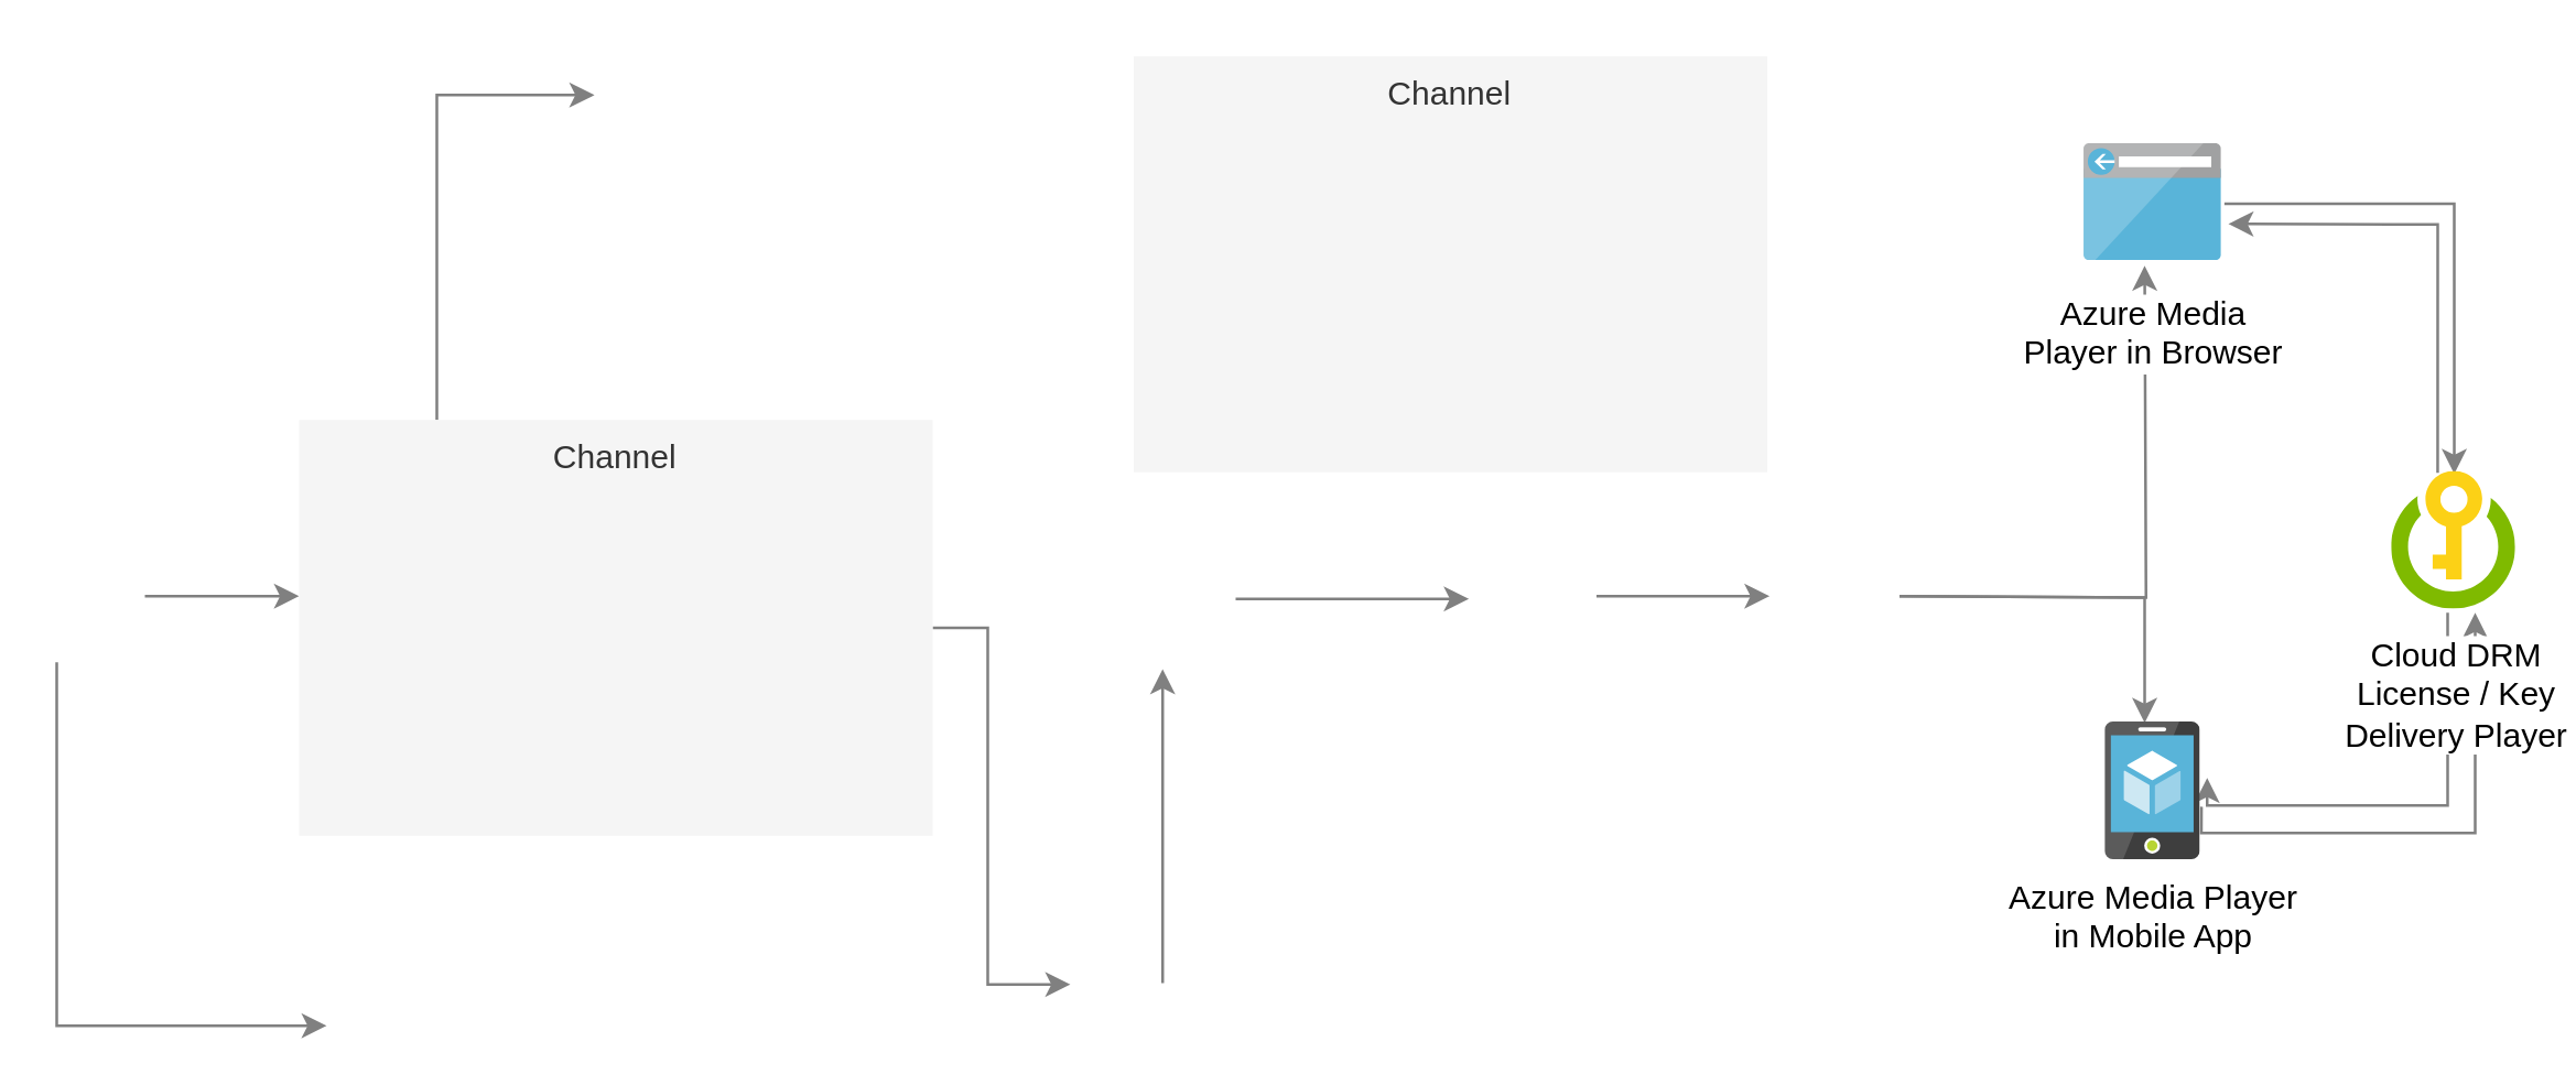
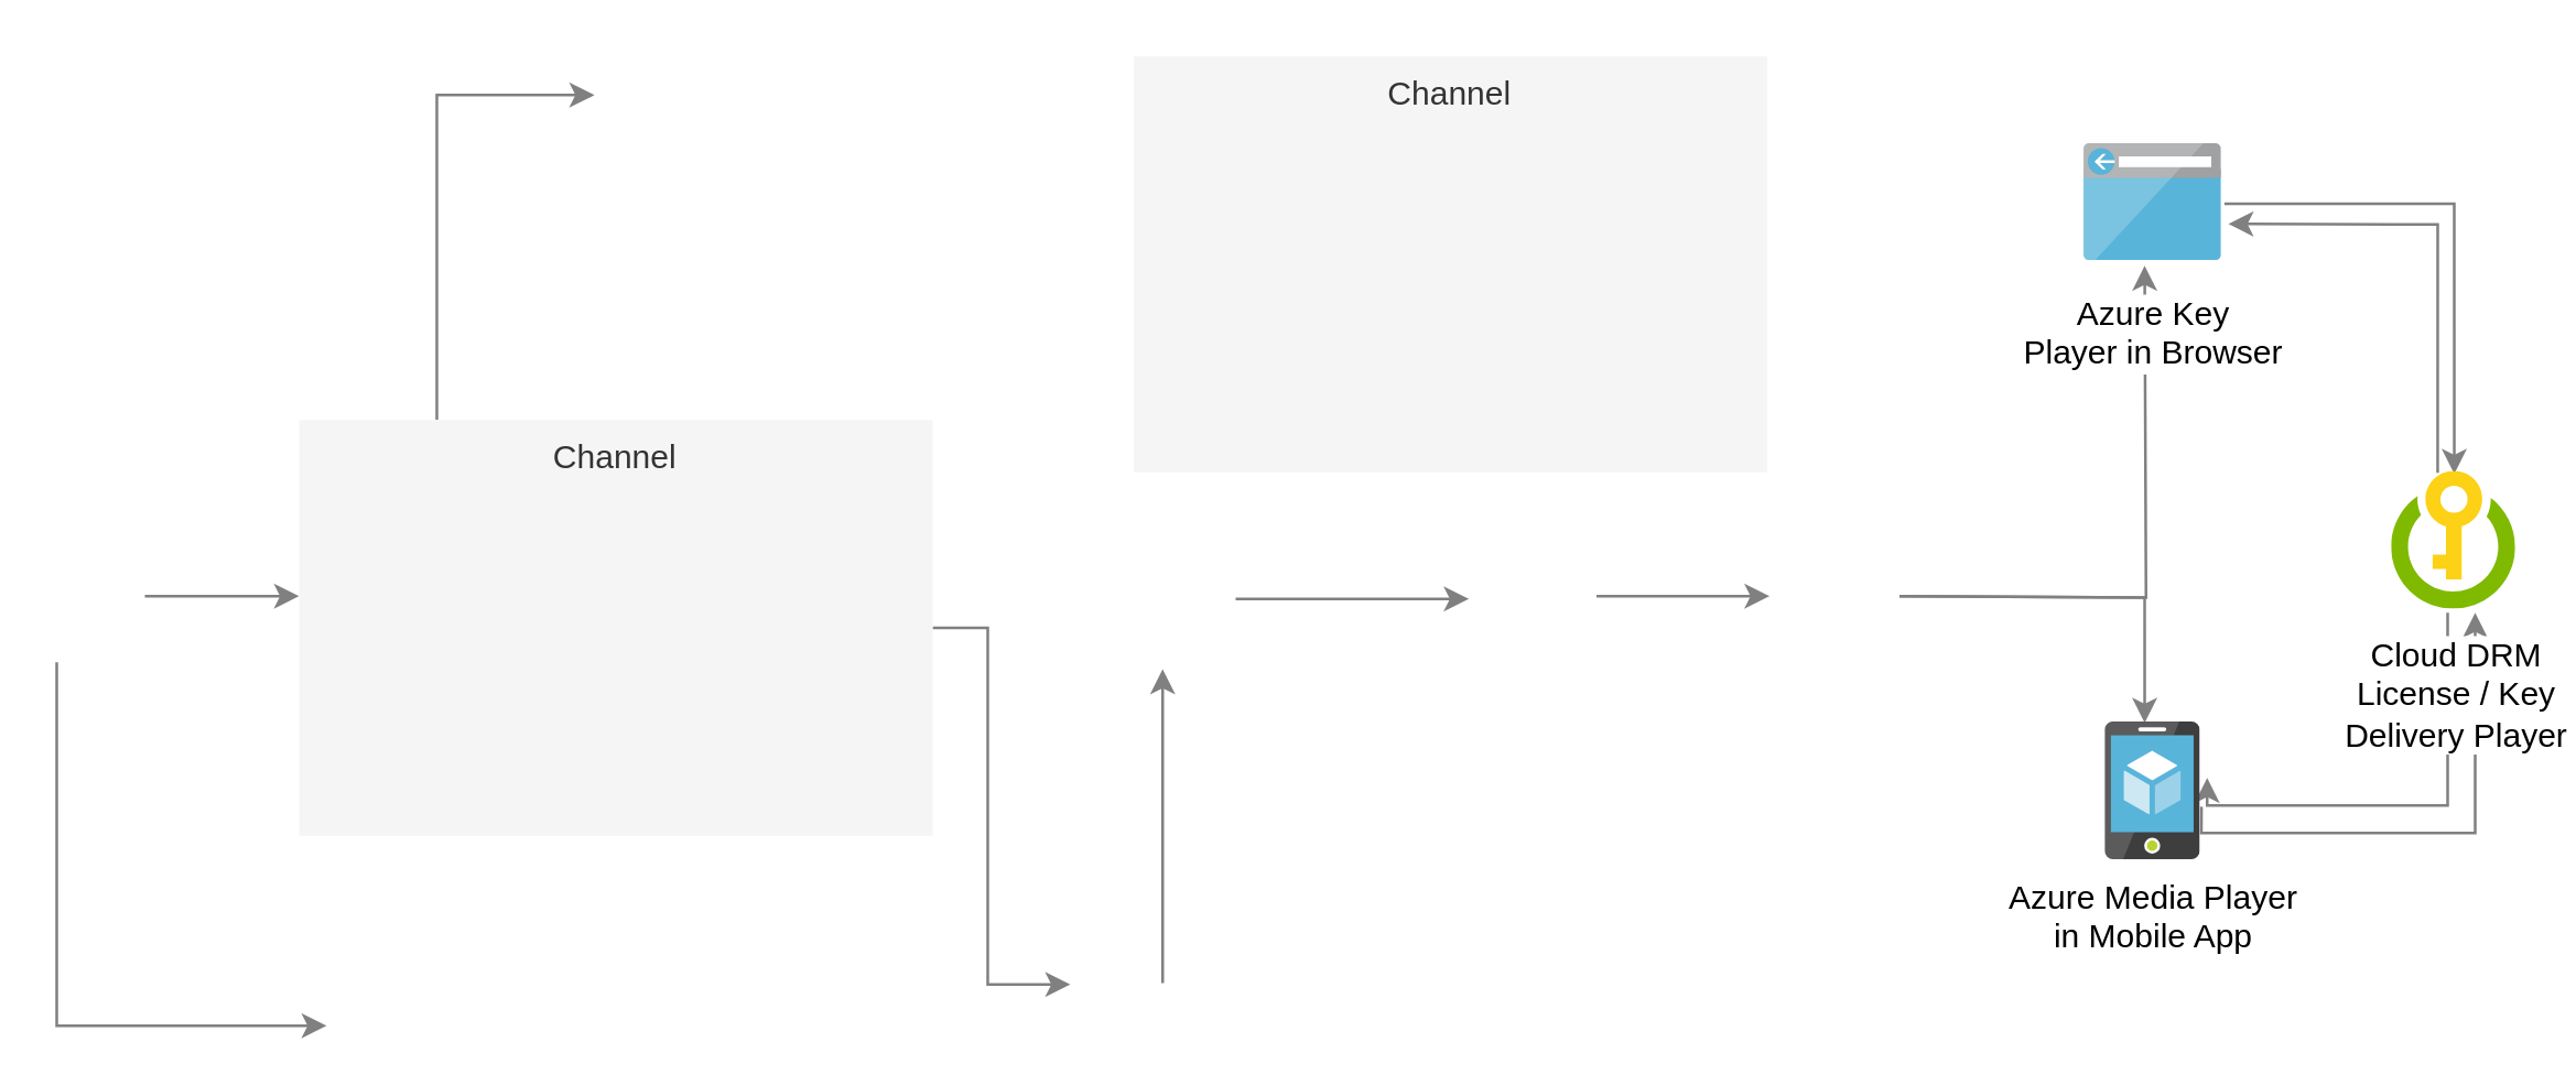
- <mxCell id="16" value="Azure Media&lt;br&gt;Player in Browser&lt;br&gt;" style="aspect=fixed;html=1;perimeter=none;align=center;shadow=0;dashed=0;image;fontSize=12;image=img/lib/mscae/Browser.svg;spacingTop=5;" parent="1" vertex="1"><mxGeometry x="756.25" y="52" width="50" height="42.5" as="geometry" /></mxCell>
+ <mxCell id="16" value="Azure Key&lt;br&gt;Player in Browser&lt;br&gt;" style="aspect=fixed;html=1;perimeter=none;align=center;shadow=0;dashed=0;image;fontSize=12;image=img/lib/mscae/Browser.svg;spacingTop=5;" parent="1" vertex="1"><mxGeometry x="756.25" y="52" width="50" height="42.5" as="geometry" /></mxCell>
